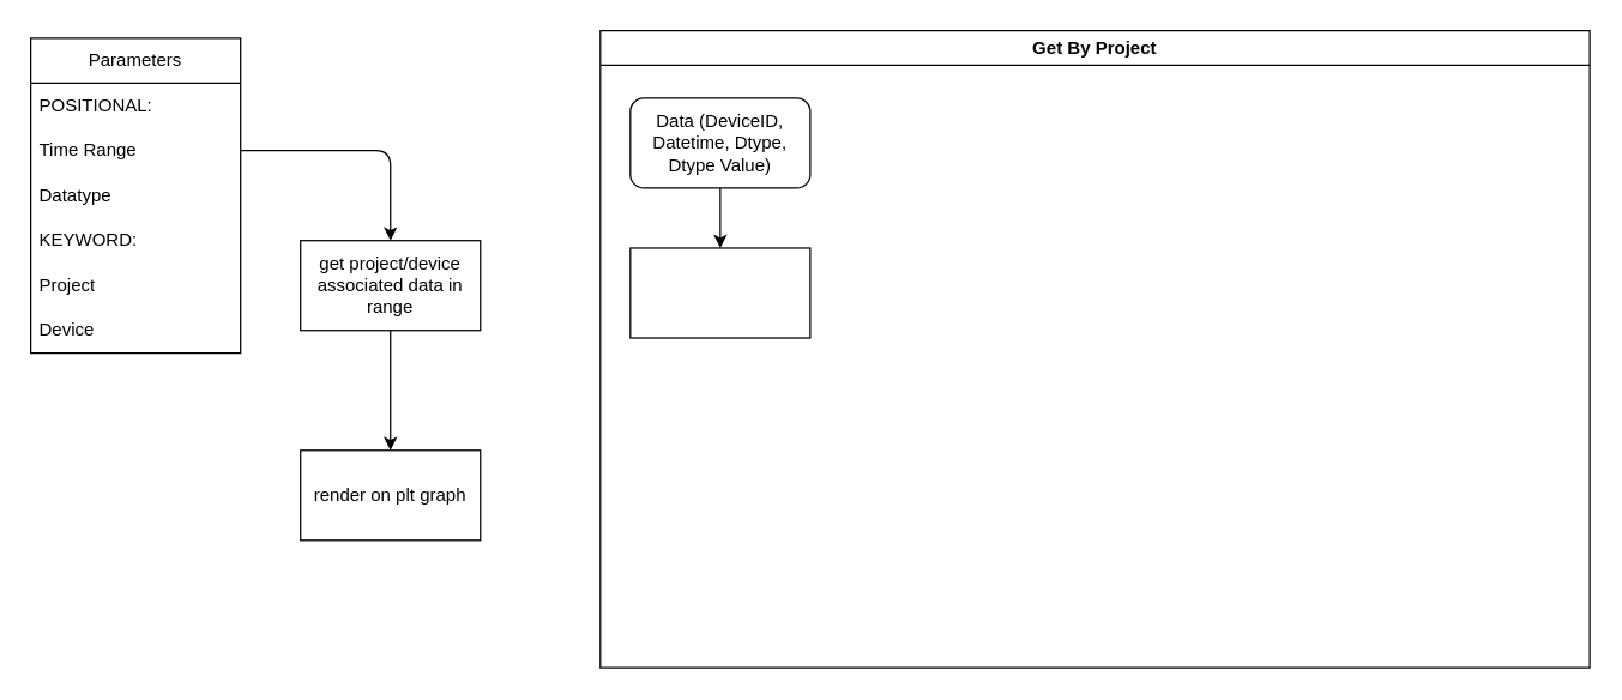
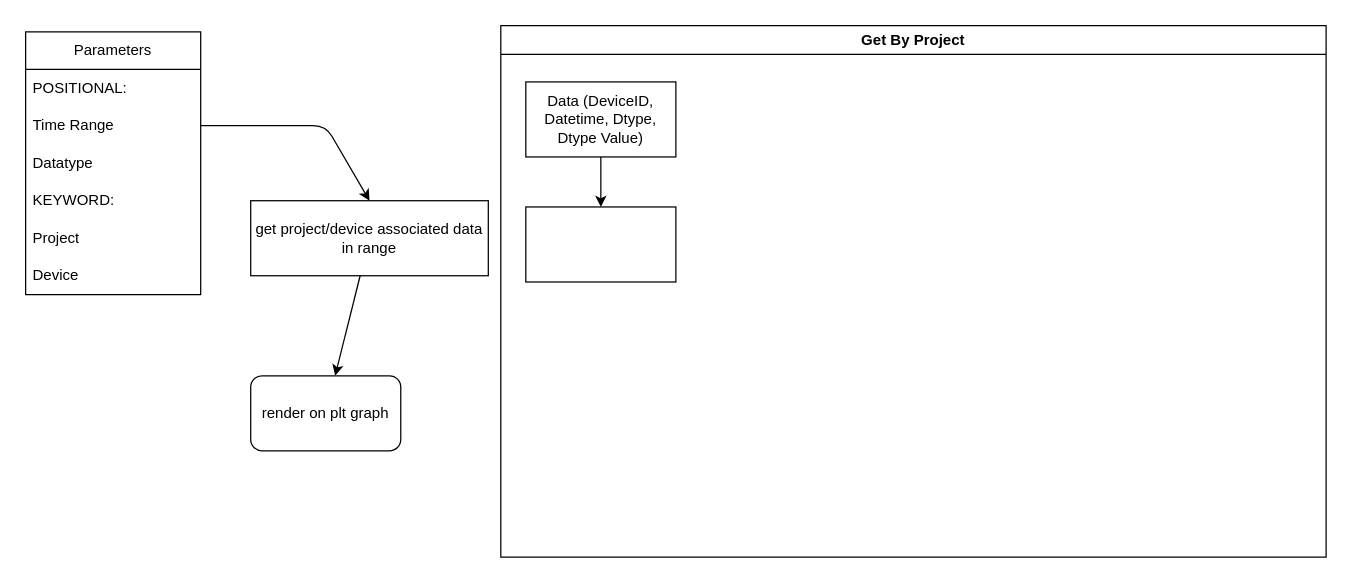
- <mxCell id="15" value="Data (DeviceID, Datetime, Dtype, Dtype Value)" style="whiteSpace=wrap;html=1;rounded=1;" vertex="1" parent="13"><mxGeometry x="20" y="45" width="120" height="60" as="geometry" /></mxCell>
+ <mxCell id="15" value="Data (DeviceID, Datetime, Dtype, Dtype Value)" style="rounded=0;whiteSpace=wrap;html=1;" vertex="1" parent="13"><mxGeometry x="20" y="45" width="120" height="60" as="geometry" /></mxCell>
- <mxCell id="10" value="get project/device associated data in range" style="rounded=0;whiteSpace=wrap;html=1;" vertex="1" parent="1"><mxGeometry x="200" y="160" width="120" height="60" as="geometry" /></mxCell>
+ <mxCell id="10" value="get project/device associated data in range" style="rounded=0;whiteSpace=wrap;html=1;" vertex="1" parent="1"><mxGeometry x="200" y="160" width="190" height="60" as="geometry" /></mxCell>
- <mxCell id="11" value="render on plt graph" style="whiteSpace=wrap;html=1;rounded=0;" vertex="1" parent="1"><mxGeometry x="200" y="300" width="120" height="60" as="geometry" /></mxCell>
+ <mxCell id="11" value="render on plt graph" style="whiteSpace=wrap;html=1;rounded=1;" vertex="1" parent="1"><mxGeometry x="200" y="300" width="120" height="60" as="geometry" /></mxCell>
